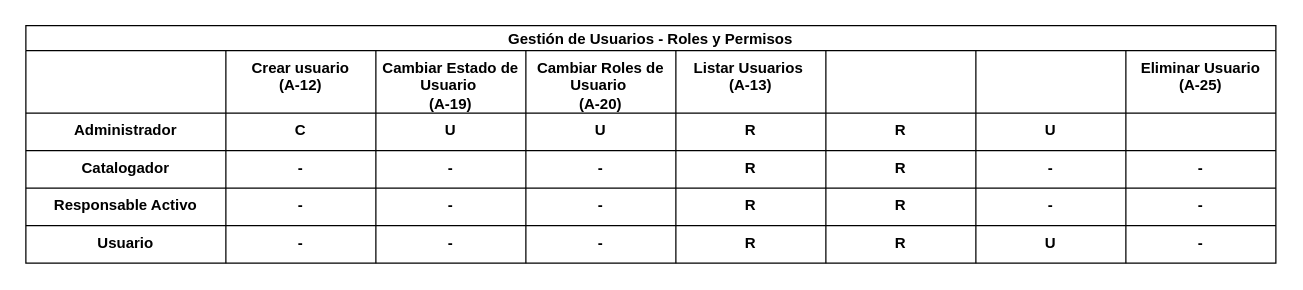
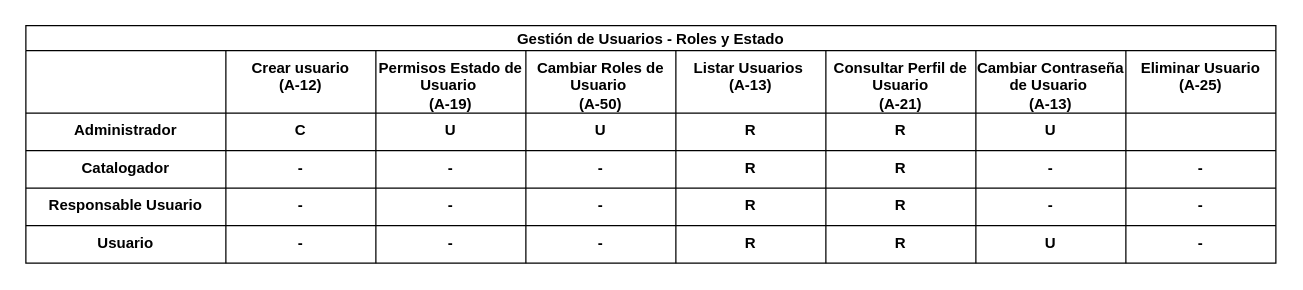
- <mxCell id="2" value="Gestión de Usuarios - Roles y Permisos" style="shape=table;childLayout=tableLayout;startSize=20;collapsible=0;recursiveResize=0;expand=0;fontStyle=1;" parent="1" vertex="1"><mxGeometry x="20" y="20" width="1000" height="190" as="geometry" /></mxCell>
+ <mxCell id="2" value="Gestión de Usuarios - Roles y Estado" style="shape=table;childLayout=tableLayout;startSize=20;collapsible=0;recursiveResize=0;expand=0;fontStyle=1;" parent="1" vertex="1"><mxGeometry x="20" y="20" width="1000" height="190" as="geometry" /></mxCell>
+ <mxCell id="71" value="Consultar Perfil de Usuario&#10;(A-21)" style="swimlane;swimlaneHead=0;swimlaneBody=0;fontStyle=0;connectable=0;fillColor=none;startSize=0;collapsible=0;recursiveResize=0;expand=0;fontStyle=1;verticalAlign=top;whiteSpace=wrap;" parent="1" vertex="1"><mxGeometry x="660" y="40" width="120" height="50" as="geometry"><mxRectangle width="120" height="50" as="alternateBounds" /></mxGeometry></mxCell>
+ <mxCell id="22" value="Cambiar Contraseña de Usuario &#10;(A-13)" style="swimlane;swimlaneHead=0;swimlaneBody=0;fontStyle=0;connectable=0;fillColor=none;startSize=0;collapsible=0;recursiveResize=0;expand=0;fontStyle=1;verticalAlign=top;whiteSpace=wrap;" parent="21" vertex="1"><mxGeometry x="120" width="120" height="50" as="geometry"><mxRectangle width="120" height="50" as="alternateBounds" /></mxGeometry></mxCell>
- <mxCell id="6" value="Cambiar Estado de Usuario &#10;(A-19)" style="swimlane;swimlaneHead=0;swimlaneBody=0;fontStyle=0;connectable=0;fillColor=none;startSize=0;collapsible=0;recursiveResize=0;expand=0;fontStyle=1;verticalAlign=top;whiteSpace=wrap;" parent="3" vertex="1"><mxGeometry x="280" width="120" height="50" as="geometry"><mxRectangle width="120" height="50" as="alternateBounds" /></mxGeometry></mxCell>
+ <mxCell id="6" value="Permisos Estado de Usuario &#10;(A-19)" style="swimlane;swimlaneHead=0;swimlaneBody=0;fontStyle=0;connectable=0;fillColor=none;startSize=0;collapsible=0;recursiveResize=0;expand=0;fontStyle=1;verticalAlign=top;whiteSpace=wrap;" parent="3" vertex="1"><mxGeometry x="280" width="120" height="50" as="geometry"><mxRectangle width="120" height="50" as="alternateBounds" /></mxGeometry></mxCell>
- <mxCell id="8" value="Cambiar Roles de Usuario &#10;(A-20)" style="swimlane;swimlaneHead=0;swimlaneBody=0;fontStyle=0;connectable=0;fillColor=none;startSize=0;collapsible=0;recursiveResize=0;expand=0;fontStyle=1;verticalAlign=top;whiteSpace=wrap;" parent="7" vertex="1"><mxGeometry width="120" height="50" as="geometry"><mxRectangle width="120" height="50" as="alternateBounds" /></mxGeometry></mxCell>
+ <mxCell id="8" value="Cambiar Roles de Usuario &#10;(A-50)" style="swimlane;swimlaneHead=0;swimlaneBody=0;fontStyle=0;connectable=0;fillColor=none;startSize=0;collapsible=0;recursiveResize=0;expand=0;fontStyle=1;verticalAlign=top;whiteSpace=wrap;" parent="7" vertex="1"><mxGeometry width="120" height="50" as="geometry"><mxRectangle width="120" height="50" as="alternateBounds" /></mxGeometry></mxCell>
- <mxCell id="38" value="Responsable Activo" style="swimlane;swimlaneHead=0;swimlaneBody=0;fontStyle=0;connectable=0;fillColor=none;startSize=0;collapsible=0;recursiveResize=0;expand=0;fontStyle=1;verticalAlign=top;whiteSpace=wrap;html=1;" parent="37" vertex="1"><mxGeometry width="160" height="30" as="geometry"><mxRectangle width="160" height="30" as="alternateBounds" /></mxGeometry></mxCell>
+ <mxCell id="38" value="Responsable Usuario" style="swimlane;swimlaneHead=0;swimlaneBody=0;fontStyle=0;connectable=0;fillColor=none;startSize=0;collapsible=0;recursiveResize=0;expand=0;fontStyle=1;verticalAlign=top;whiteSpace=wrap;html=1;" parent="37" vertex="1"><mxGeometry width="160" height="30" as="geometry"><mxRectangle width="160" height="30" as="alternateBounds" /></mxGeometry></mxCell>
